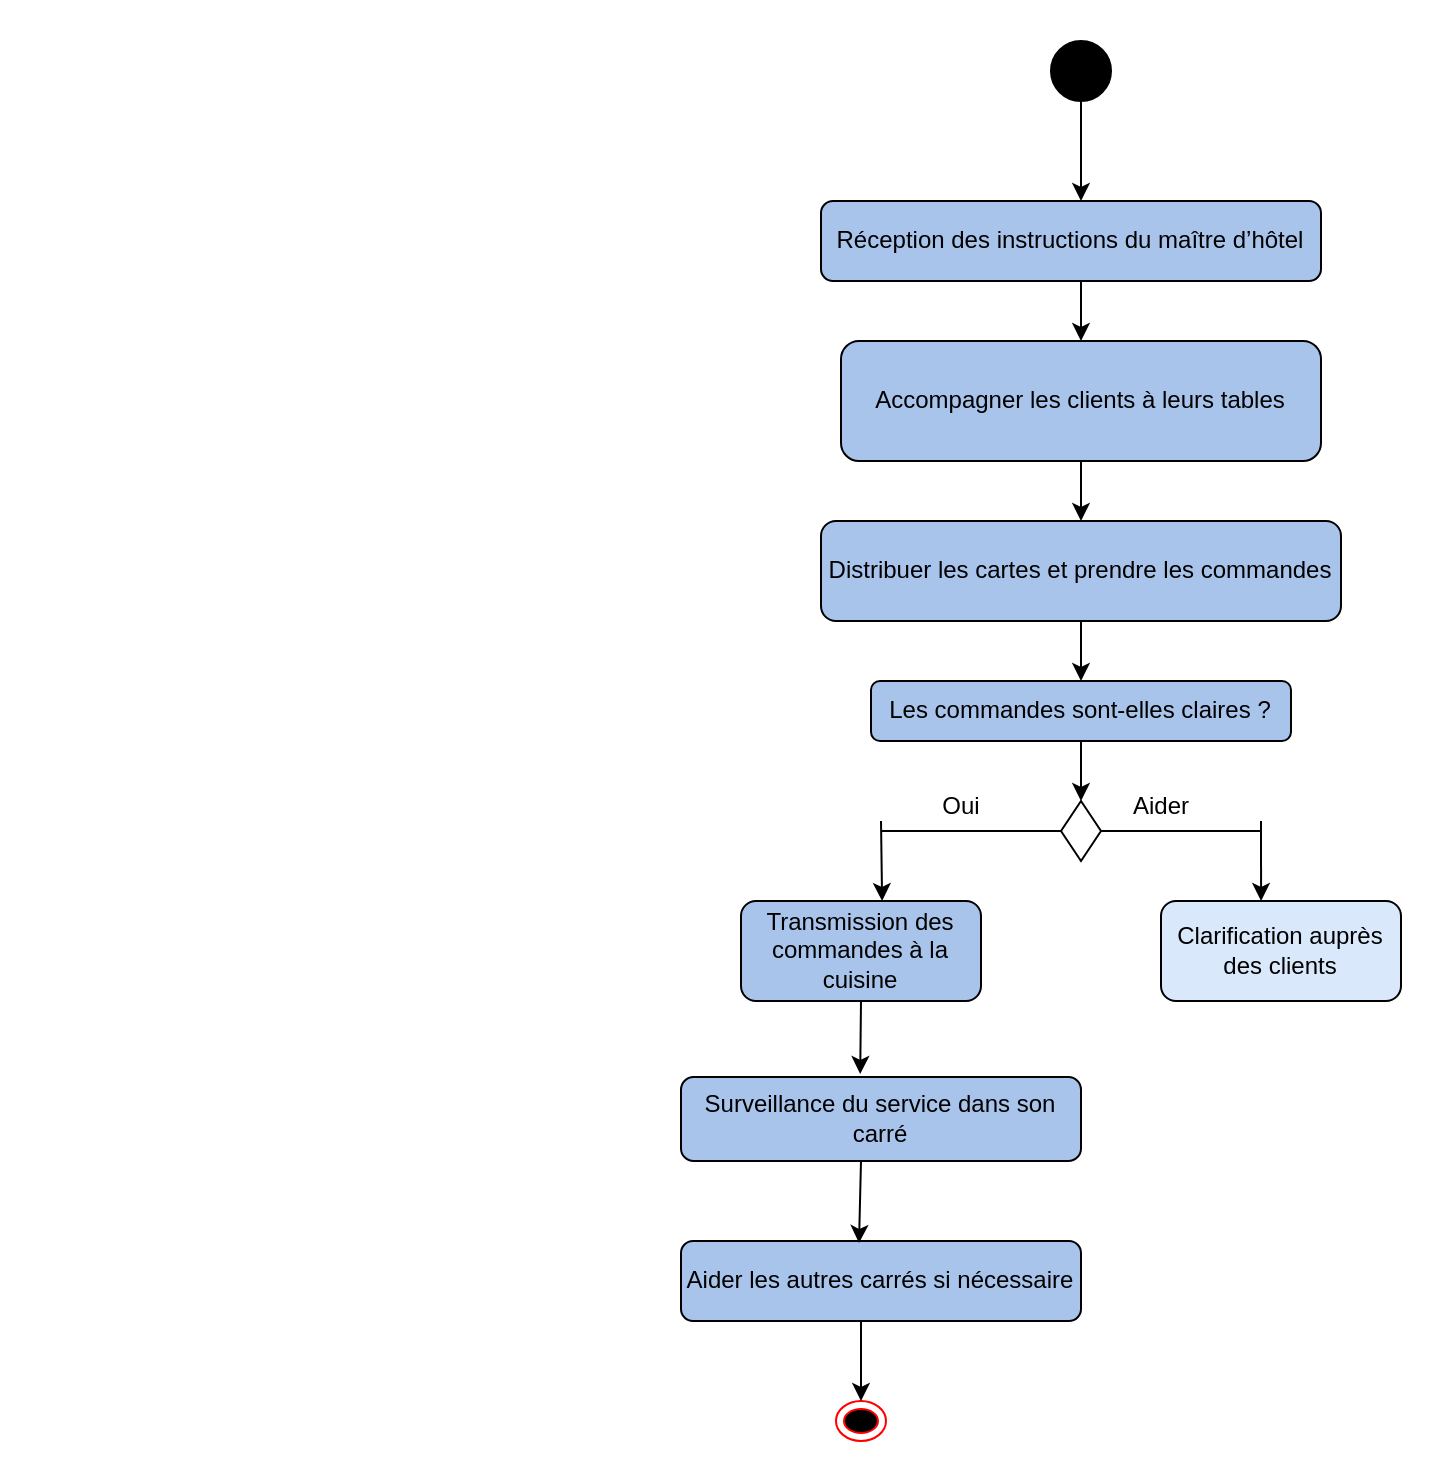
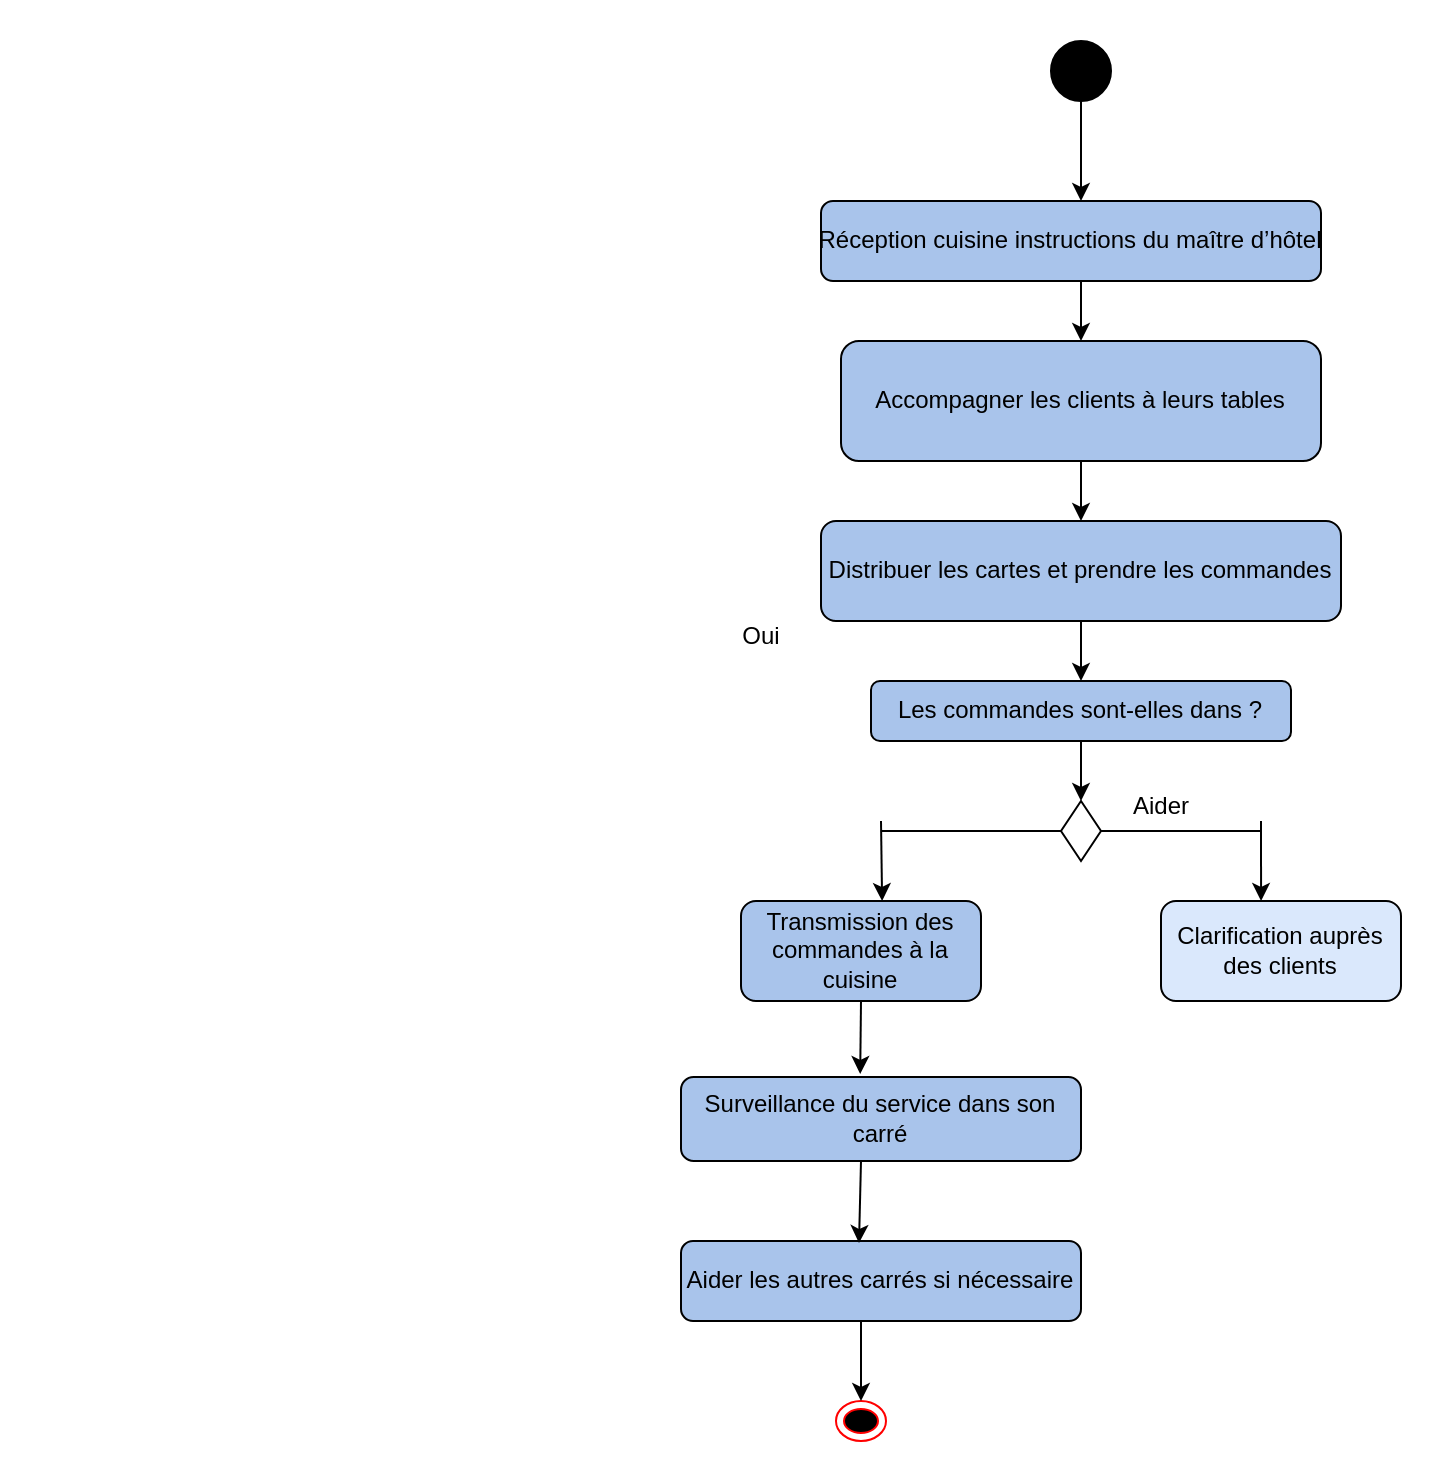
- <mxCell id="3" value="&lt;span style=&quot;text-wrap: nowrap;&quot;&gt;Réception des instructions du maître d’hôtel&lt;/span&gt;" style="rounded=1;whiteSpace=wrap;html=1;fillColor=#A9C4EB;" vertex="1" parent="1"><mxGeometry x="410" y="100" width="250" height="40" as="geometry" /></mxCell>
+ <mxCell id="3" value="&lt;span style=&quot;text-wrap: nowrap;&quot;&gt;Réception cuisine instructions du maître d’hôtel&lt;/span&gt;" style="rounded=1;whiteSpace=wrap;html=1;fillColor=#A9C4EB;" vertex="1" parent="1"><mxGeometry x="410" y="100" width="250" height="40" as="geometry" /></mxCell>
- <mxCell id="6" value="&lt;span style=&quot;text-wrap: nowrap;&quot;&gt;Les commandes sont-elles claires ?&lt;/span&gt;" style="rounded=1;whiteSpace=wrap;html=1;fillColor=#A9C4EB;" vertex="1" parent="1"><mxGeometry x="435" y="340" width="210" height="30" as="geometry" /></mxCell>
+ <mxCell id="6" value="&lt;span style=&quot;text-wrap: nowrap;&quot;&gt;Les commandes sont-elles dans ?&lt;/span&gt;" style="rounded=1;whiteSpace=wrap;html=1;fillColor=#A9C4EB;" vertex="1" parent="1"><mxGeometry x="435" y="340" width="210" height="30" as="geometry" /></mxCell>
- <mxCell id="26" value="Oui" style="text;html=1;align=center;verticalAlign=middle;resizable=0;points=[];autosize=1;strokeColor=none;fillColor=none;" vertex="1" parent="1"><mxGeometry x="460" y="388" width="40" height="30" as="geometry" /></mxCell>
+ <mxCell id="26" value="Oui" style="text;html=1;align=center;verticalAlign=middle;resizable=0;points=[];autosize=1;strokeColor=none;fillColor=none;" vertex="1" parent="1"><mxGeometry x="360" y="303" width="40" height="30" as="geometry" /></mxCell>
